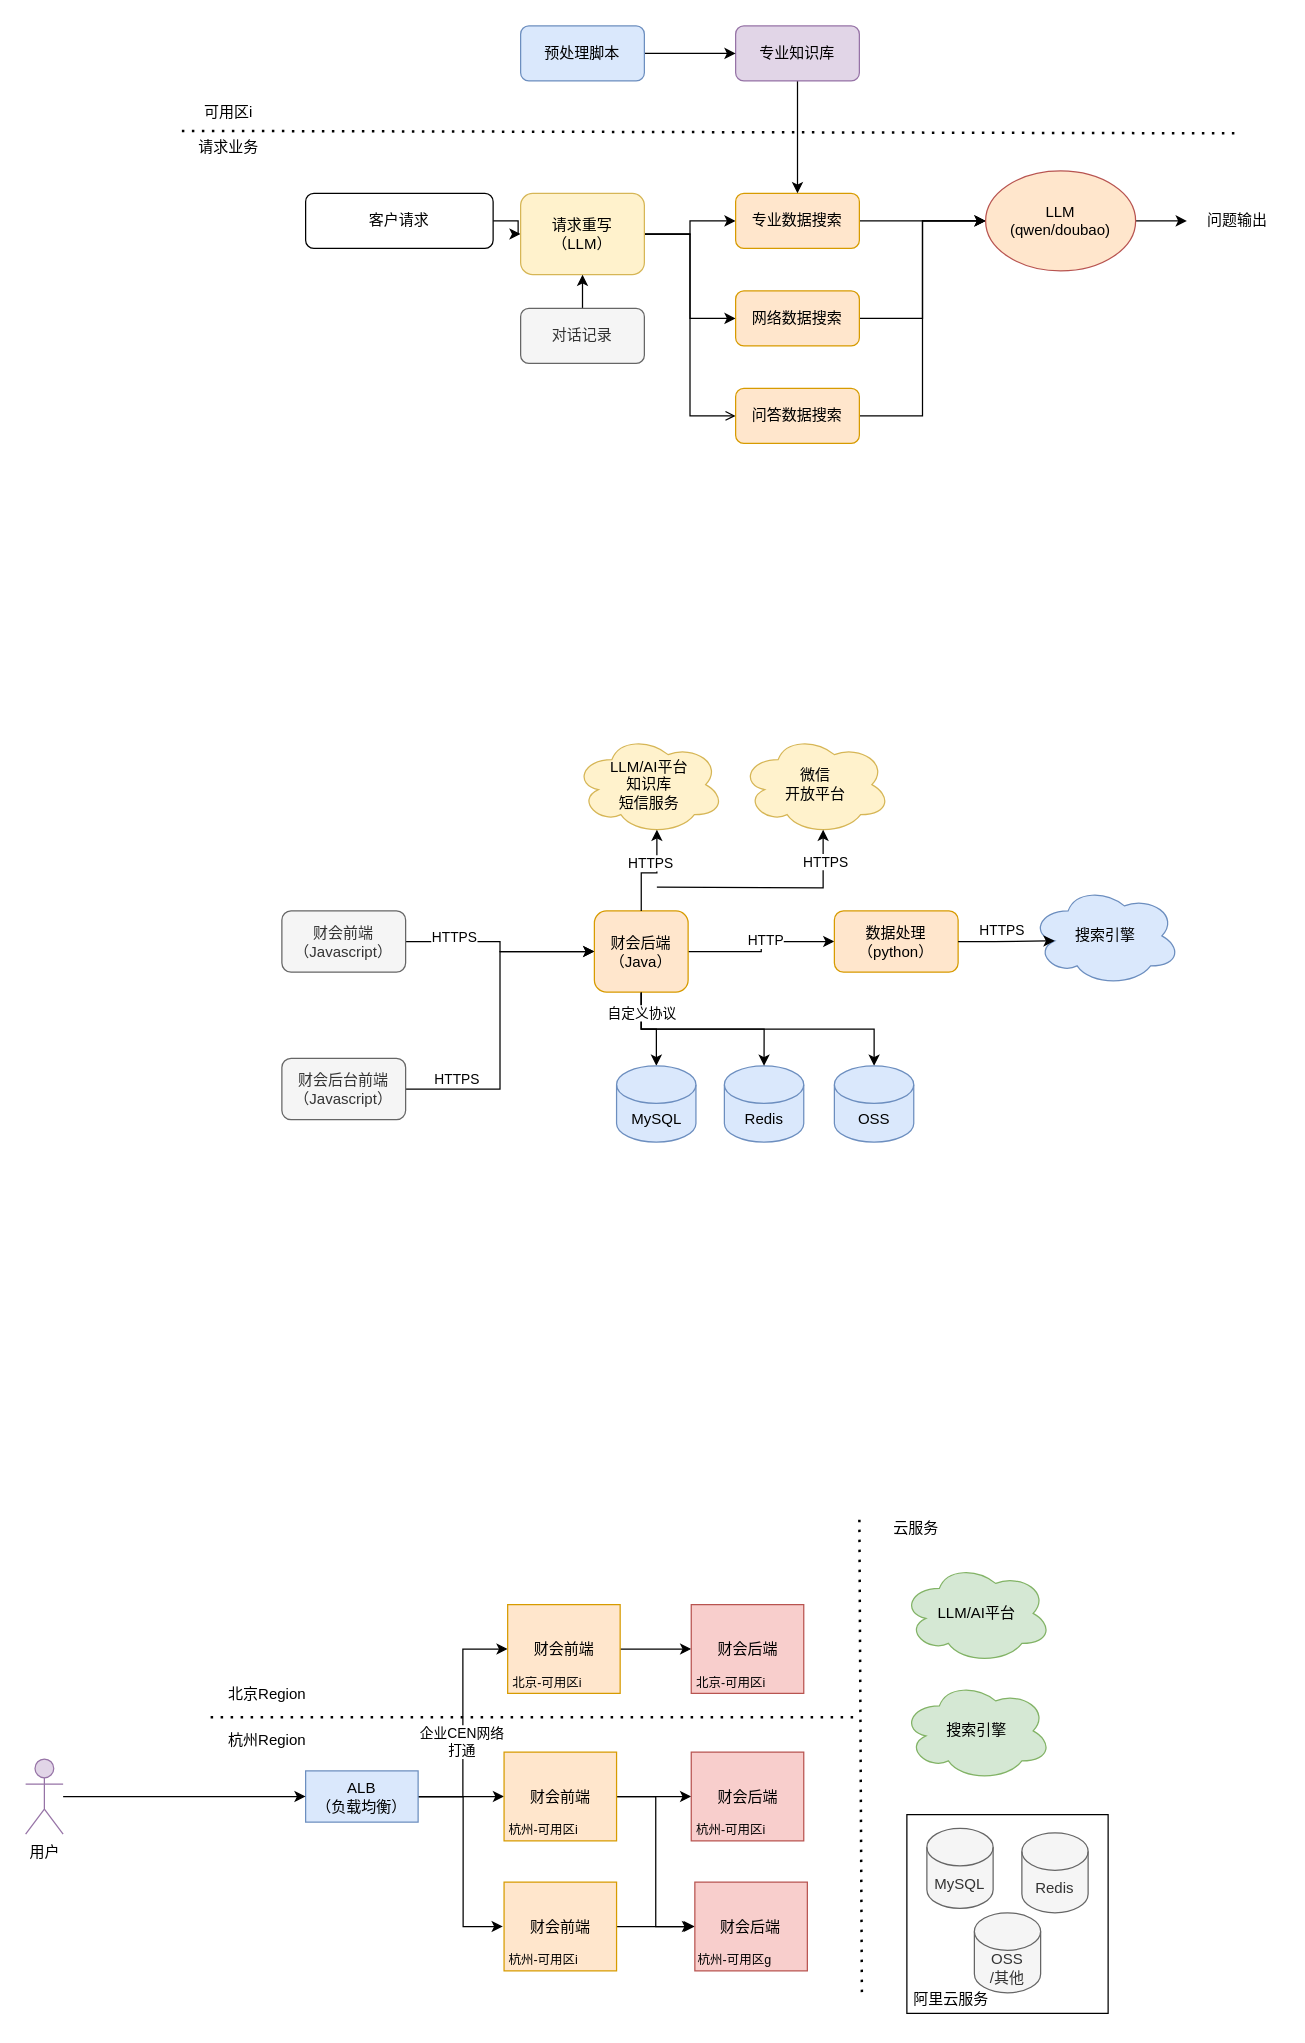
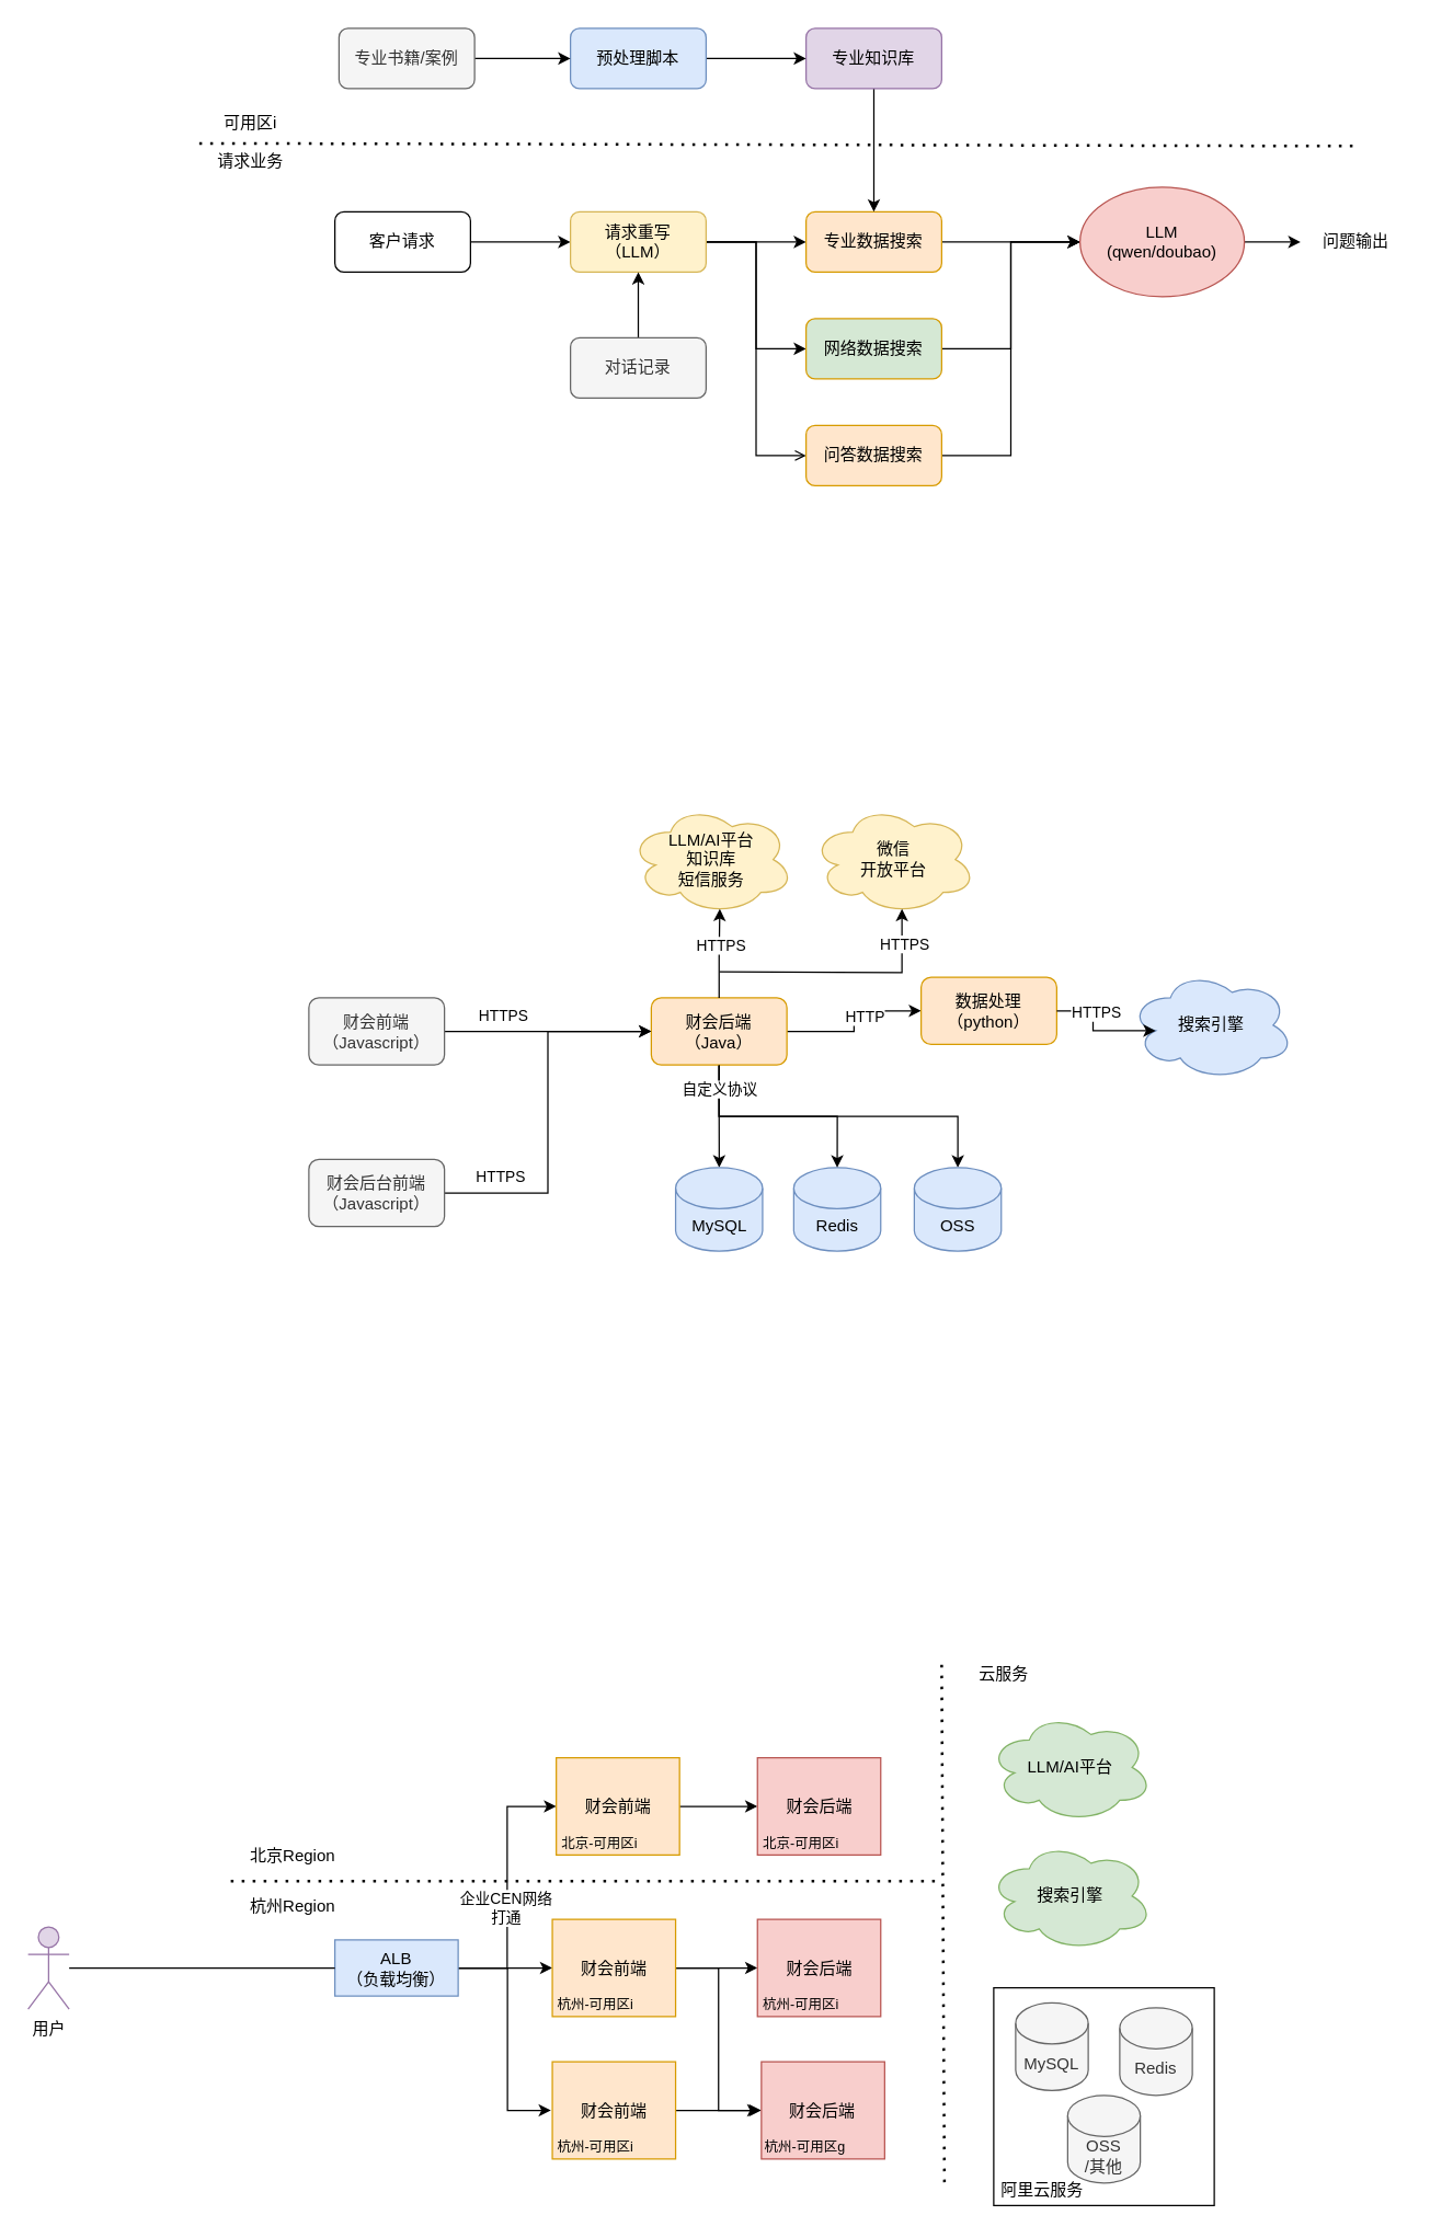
+ <mxCell id="24" value="专业书籍/案例" style="rounded=1;whiteSpace=wrap;html=1;fillColor=#f5f5f5;fontColor=#333333;strokeColor=#666666;" vertex="1" parent="1"><mxGeometry x="247" y="20" width="99" height="44" as="geometry" /></mxCell>
+ <mxCell id="23" style="edgeStyle=orthogonalEdgeStyle;rounded=0;orthogonalLoop=1;jettySize=auto;html=1;entryX=0;entryY=0.5;entryDx=0;entryDy=0;" edge="1" parent="1" source="24" target="22"><mxGeometry relative="1" as="geometry" /></mxCell>
- <mxCell id="4" value="客户请求" style="rounded=1;whiteSpace=wrap;html=1;" vertex="1" parent="1"><mxGeometry x="244" y="154" width="150" height="44" as="geometry" /></mxCell>
+ <mxCell id="4" value="客户请求" style="rounded=1;whiteSpace=wrap;html=1;" vertex="1" parent="1"><mxGeometry x="244" y="154" width="99" height="44" as="geometry" /></mxCell>
- <mxCell id="16" value="LLM&lt;br&gt;(qwen/doubao)" style="ellipse;whiteSpace=wrap;html=1;fillColor=#ffe6cc;strokeColor=#b85450;" vertex="1" parent="1"><mxGeometry x="788" y="136" width="120" height="80" as="geometry" /></mxCell>
+ <mxCell id="16" value="LLM&lt;br&gt;(qwen/doubao)" style="ellipse;whiteSpace=wrap;html=1;fillColor=#f8cecc;strokeColor=#b85450;" vertex="1" parent="1"><mxGeometry x="788" y="136" width="120" height="80" as="geometry" /></mxCell>
- <mxCell id="8" value="请求重写&lt;br&gt;（LLM）" style="rounded=1;whiteSpace=wrap;html=1;fillColor=#fff2cc;strokeColor=#d6b656;" vertex="1" parent="1"><mxGeometry x="416" y="154" width="99" height="65" as="geometry" /></mxCell>
+ <mxCell id="8" value="请求重写&lt;br&gt;（LLM）" style="rounded=1;whiteSpace=wrap;html=1;fillColor=#fff2cc;strokeColor=#d6b656;" vertex="1" parent="1"><mxGeometry x="416" y="154" width="99" height="44" as="geometry" /></mxCell>
- <mxCell id="12" value="网络数据搜索" style="rounded=1;whiteSpace=wrap;html=1;fillColor=#ffe6cc;strokeColor=#d79b00;" vertex="1" parent="1"><mxGeometry x="588" y="232" width="99" height="44" as="geometry" /></mxCell>
+ <mxCell id="12" value="网络数据搜索" style="rounded=1;whiteSpace=wrap;html=1;fillColor=#d5e8d4;strokeColor=#d79b00;" vertex="1" parent="1"><mxGeometry x="588" y="232" width="99" height="44" as="geometry" /></mxCell>
- <mxCell id="11" style="edgeStyle=orthogonalEdgeStyle;rounded=0;orthogonalLoop=1;jettySize=auto;html=1;entryX=0;entryY=0.5;entryDx=0;entryDy=0;endArrow=open;" edge="1" parent="1" source="12" target="16"><mxGeometry relative="1" as="geometry" /></mxCell>
+ <mxCell id="11" style="edgeStyle=orthogonalEdgeStyle;rounded=0;orthogonalLoop=1;jettySize=auto;html=1;entryX=0;entryY=0.5;entryDx=0;entryDy=0;" edge="1" parent="1" source="12" target="16"><mxGeometry relative="1" as="geometry" /></mxCell>
- <mxCell id="40" value="数据处理&lt;br&gt;（python）" style="rounded=1;whiteSpace=wrap;html=1;fillColor=#ffe6cc;strokeColor=#d79b00;" vertex="1" parent="1"><mxGeometry x="667" y="728" width="99" height="49" as="geometry" /></mxCell>
+ <mxCell id="40" value="数据处理&lt;br&gt;（python）" style="rounded=1;whiteSpace=wrap;html=1;fillColor=#ffe6cc;strokeColor=#d79b00;" vertex="1" parent="1"><mxGeometry x="672" y="713" width="99" height="49" as="geometry" /></mxCell>
- <mxCell id="36" value="财会后端&lt;br&gt;（Java）" style="rounded=1;whiteSpace=wrap;html=1;fillColor=#ffe6cc;strokeColor=#d79b00;" vertex="1" parent="1"><mxGeometry x="475" y="728" width="75" height="65" as="geometry" /></mxCell>
+ <mxCell id="36" value="财会后端&lt;br&gt;（Java）" style="rounded=1;whiteSpace=wrap;html=1;fillColor=#ffe6cc;strokeColor=#d79b00;" vertex="1" parent="1"><mxGeometry x="475" y="728" width="99" height="49" as="geometry" /></mxCell>
- <mxCell id="87" style="edgeStyle=orthogonalEdgeStyle;rounded=0;orthogonalLoop=1;jettySize=auto;html=1;" edge="1" parent="1" source="88" target="59"><mxGeometry relative="1" as="geometry" /></mxCell>
+ <mxCell id="87" style="edgeStyle=orthogonalEdgeStyle;rounded=0;orthogonalLoop=1;jettySize=auto;html=1;endArrow=none;" edge="1" parent="1" source="88" target="59"><mxGeometry relative="1" as="geometry" /></mxCell>
